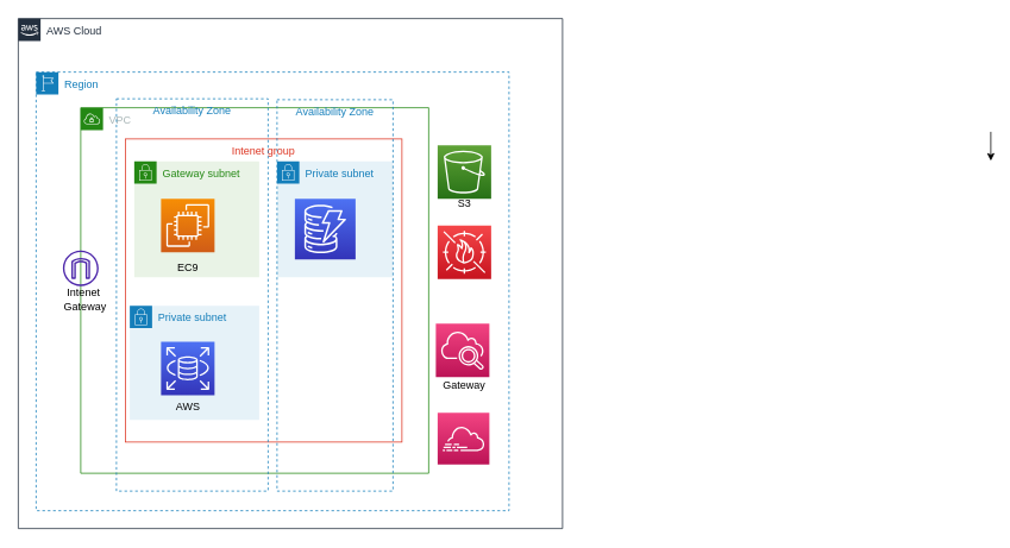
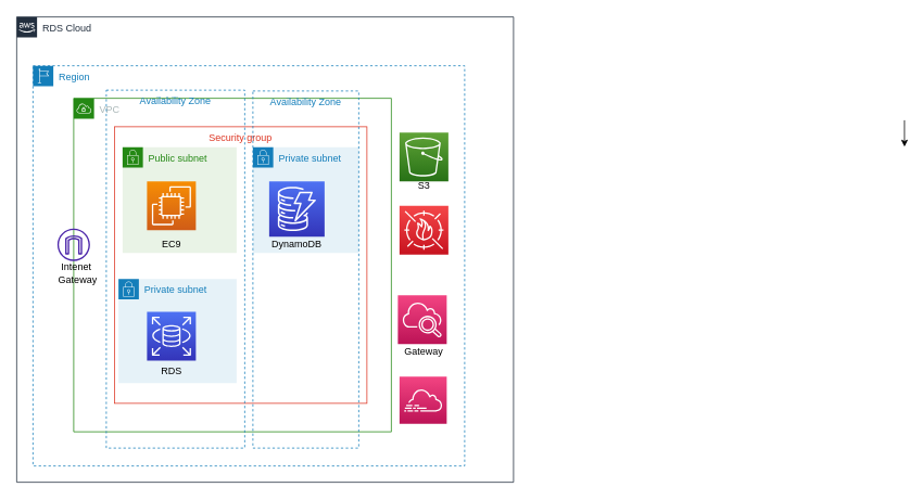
- <mxCell id="2" value="AWS Cloud" style="points=[[0,0],[0.25,0],[0.5,0],[0.75,0],[1,0],[1,0.25],[1,0.5],[1,0.75],[1,1],[0.75,1],[0.5,1],[0.25,1],[0,1],[0,0.75],[0,0.5],[0,0.25]];outlineConnect=0;gradientColor=none;html=1;whiteSpace=wrap;fontSize=12;fontStyle=0;container=1;pointerEvents=0;collapsible=0;recursiveResize=0;shape=mxgraph.aws4.group;grIcon=mxgraph.aws4.group_aws_cloud_alt;strokeColor=#232F3E;fillColor=none;verticalAlign=top;align=left;spacingLeft=30;fontColor=#232F3E;dashed=0;" parent="1" vertex="1"><mxGeometry x="20" y="20" width="610" height="572" as="geometry" /></mxCell>
+ <mxCell id="2" value="RDS Cloud" style="points=[[0,0],[0.25,0],[0.5,0],[0.75,0],[1,0],[1,0.25],[1,0.5],[1,0.75],[1,1],[0.75,1],[0.5,1],[0.25,1],[0,1],[0,0.75],[0,0.5],[0,0.25]];outlineConnect=0;gradientColor=none;html=1;whiteSpace=wrap;fontSize=12;fontStyle=0;container=1;pointerEvents=0;collapsible=0;recursiveResize=0;shape=mxgraph.aws4.group;grIcon=mxgraph.aws4.group_aws_cloud_alt;strokeColor=#232F3E;fillColor=none;verticalAlign=top;align=left;spacingLeft=30;fontColor=#232F3E;dashed=0;" parent="1" vertex="1"><mxGeometry x="20" y="20" width="610" height="572" as="geometry" /></mxCell>
- <mxCell id="5" value="Intenet group" style="fillColor=none;strokeColor=#DD3522;verticalAlign=top;fontStyle=0;fontColor=#DD3522;" parent="4" vertex="1"><mxGeometry x="50" y="35" width="310" height="340" as="geometry" /></mxCell>
+ <mxCell id="5" value="Security group" style="fillColor=none;strokeColor=#DD3522;verticalAlign=top;fontStyle=0;fontColor=#DD3522;" parent="4" vertex="1"><mxGeometry x="50" y="35" width="310" height="340" as="geometry" /></mxCell>
- <mxCell id="6" value="Gateway subnet" style="points=[[0,0],[0.25,0],[0.5,0],[0.75,0],[1,0],[1,0.25],[1,0.5],[1,0.75],[1,1],[0.75,1],[0.5,1],[0.25,1],[0,1],[0,0.75],[0,0.5],[0,0.25]];outlineConnect=0;gradientColor=none;html=1;whiteSpace=wrap;fontSize=12;fontStyle=0;container=1;pointerEvents=0;collapsible=0;recursiveResize=0;shape=mxgraph.aws4.group;grIcon=mxgraph.aws4.group_security_group;grStroke=0;strokeColor=#248814;fillColor=#E9F3E6;verticalAlign=top;align=left;spacingLeft=30;fontColor=#248814;dashed=0;" parent="4" vertex="1"><mxGeometry x="60" y="60" width="140" height="130" as="geometry" /></mxCell>
+ <mxCell id="6" value="Public subnet" style="points=[[0,0],[0.25,0],[0.5,0],[0.75,0],[1,0],[1,0.25],[1,0.5],[1,0.75],[1,1],[0.75,1],[0.5,1],[0.25,1],[0,1],[0,0.75],[0,0.5],[0,0.25]];outlineConnect=0;gradientColor=none;html=1;whiteSpace=wrap;fontSize=12;fontStyle=0;container=1;pointerEvents=0;collapsible=0;recursiveResize=0;shape=mxgraph.aws4.group;grIcon=mxgraph.aws4.group_security_group;grStroke=0;strokeColor=#248814;fillColor=#E9F3E6;verticalAlign=top;align=left;spacingLeft=30;fontColor=#248814;dashed=0;" parent="4" vertex="1"><mxGeometry x="60" y="60" width="140" height="130" as="geometry" /></mxCell>
+ <mxCell id="11" value="DynamoDB" style="text;html=1;strokeColor=none;fillColor=none;align=center;verticalAlign=middle;whiteSpace=wrap;rounded=0;" vertex="1" parent="8"><mxGeometry x="39" y="110" width="30" height="20" as="geometry" /></mxCell>
- <mxCell id="16" value="AWS" style="text;html=1;align=center;verticalAlign=middle;resizable=0;points=[];autosize=1;strokeColor=none;fillColor=none;" parent="14" vertex="1"><mxGeometry x="40" y="98" width="50" height="30" as="geometry" /></mxCell>
+ <mxCell id="16" value="RDS" style="text;html=1;align=center;verticalAlign=middle;resizable=0;points=[];autosize=1;strokeColor=none;fillColor=none;" parent="14" vertex="1"><mxGeometry x="40" y="98" width="50" height="30" as="geometry" /></mxCell>
